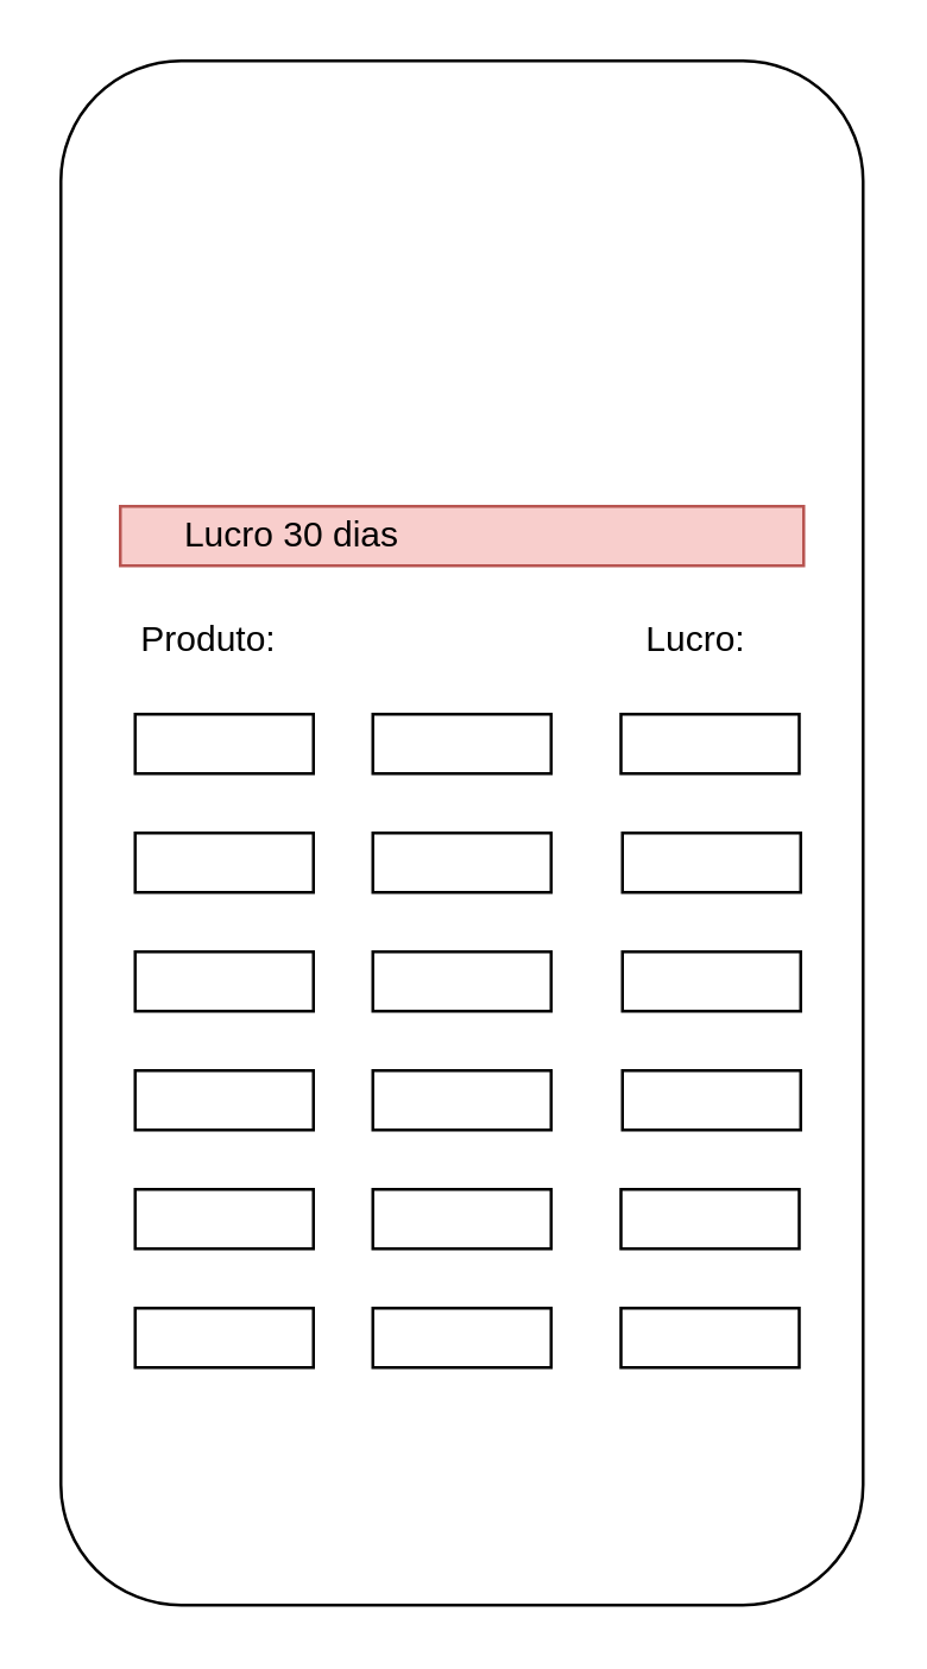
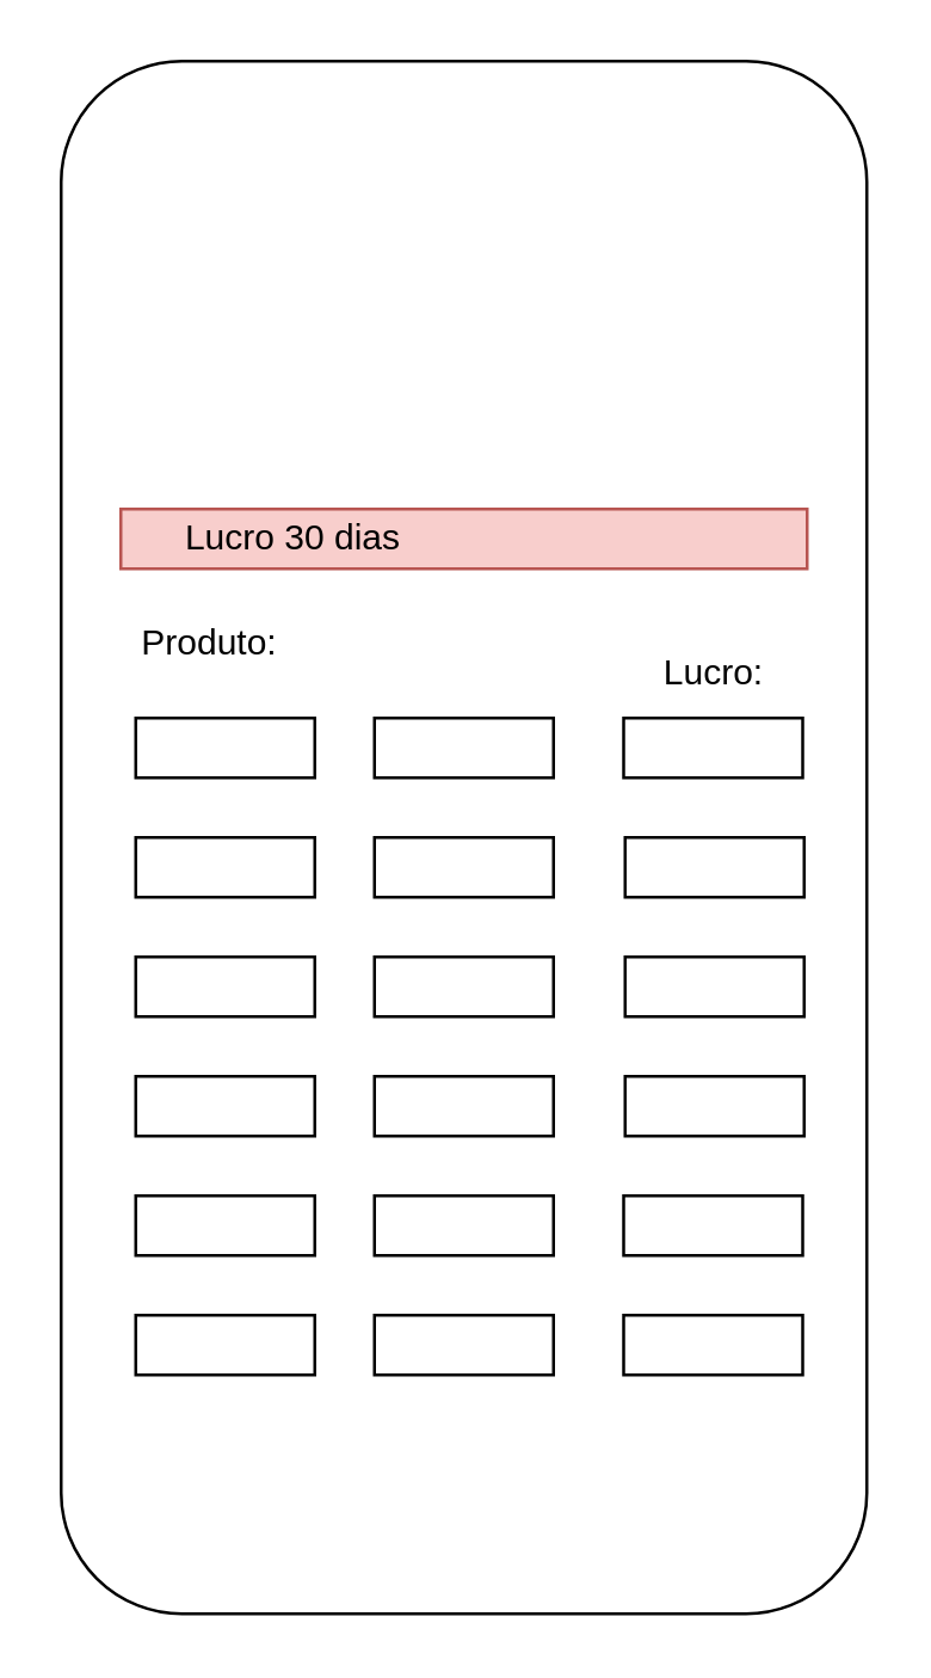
- <mxCell id="10" value="Lucro:" style="text;html=1;align=center;verticalAlign=middle;whiteSpace=wrap;rounded=0;" vertex="1" parent="1"><mxGeometry x="204" y="200" width="60" height="30" as="geometry" /></mxCell>
+ <mxCell id="10" value="Lucro:" style="text;html=1;align=center;verticalAlign=middle;whiteSpace=wrap;rounded=0;" vertex="1" parent="1"><mxGeometry x="209" y="210" width="60" height="30" as="geometry" /></mxCell>
